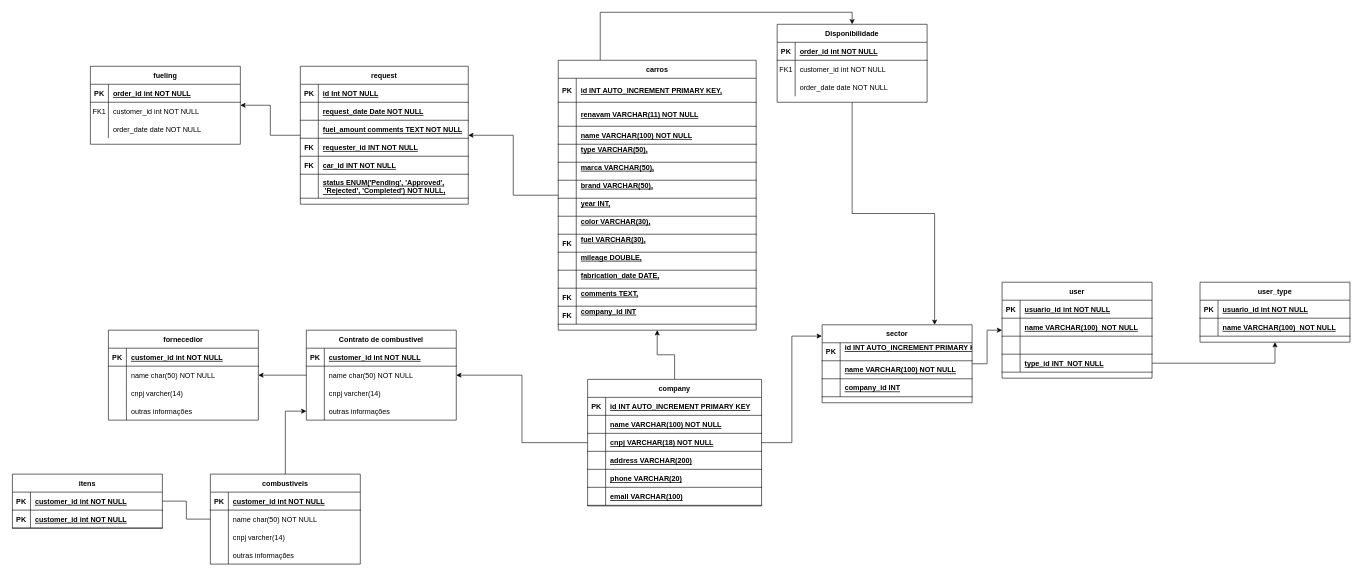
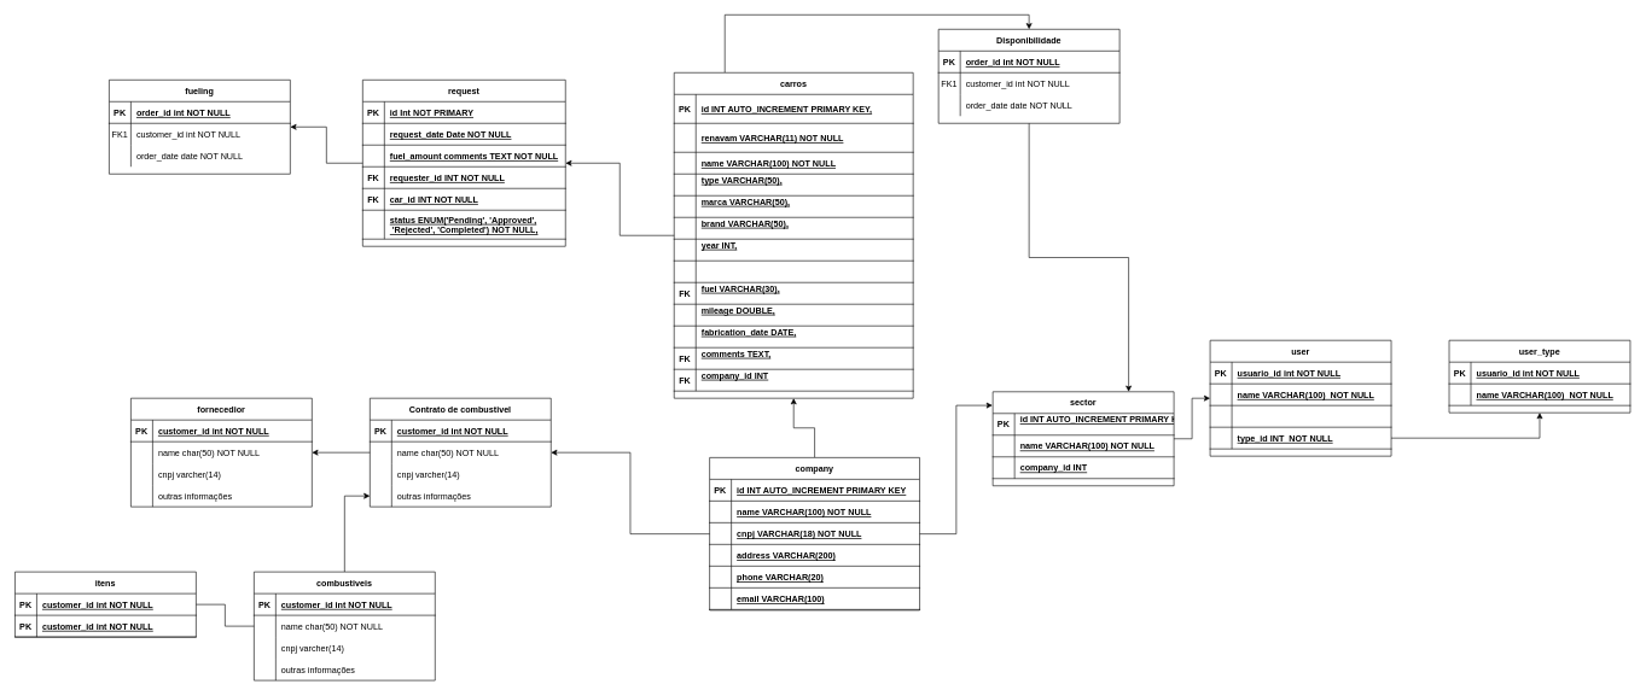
- <mxCell id="92" value="id Int NOT NULL " style="shape=partialRectangle;overflow=hidden;connectable=0;fillColor=none;top=0;left=0;bottom=0;right=0;align=left;spacingLeft=6;fontStyle=5;" parent="90" vertex="1"><mxGeometry x="30" width="250" height="30" as="geometry"><mxRectangle width="250" height="30" as="alternateBounds" /></mxGeometry></mxCell>
+ <mxCell id="92" value="id Int NOT PRIMARY " style="shape=partialRectangle;overflow=hidden;connectable=0;fillColor=none;top=0;left=0;bottom=0;right=0;align=left;spacingLeft=6;fontStyle=5;" parent="90" vertex="1"><mxGeometry x="30" width="250" height="30" as="geometry"><mxRectangle width="250" height="30" as="alternateBounds" /></mxGeometry></mxCell>
- <mxCell id="61" value="color VARCHAR(30),&#10;" style="shape=partialRectangle;overflow=hidden;connectable=0;fillColor=none;top=0;left=0;bottom=0;right=0;align=left;spacingLeft=6;fontStyle=5;" parent="59" vertex="1"><mxGeometry x="30" width="300" height="30" as="geometry"><mxRectangle width="300" height="30" as="alternateBounds" /></mxGeometry></mxCell>
